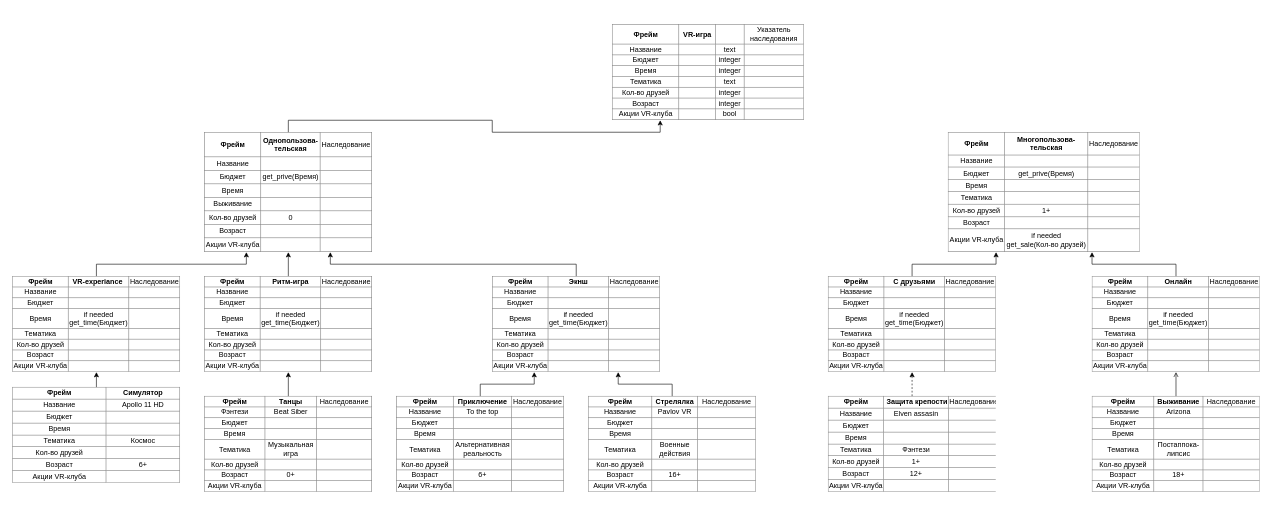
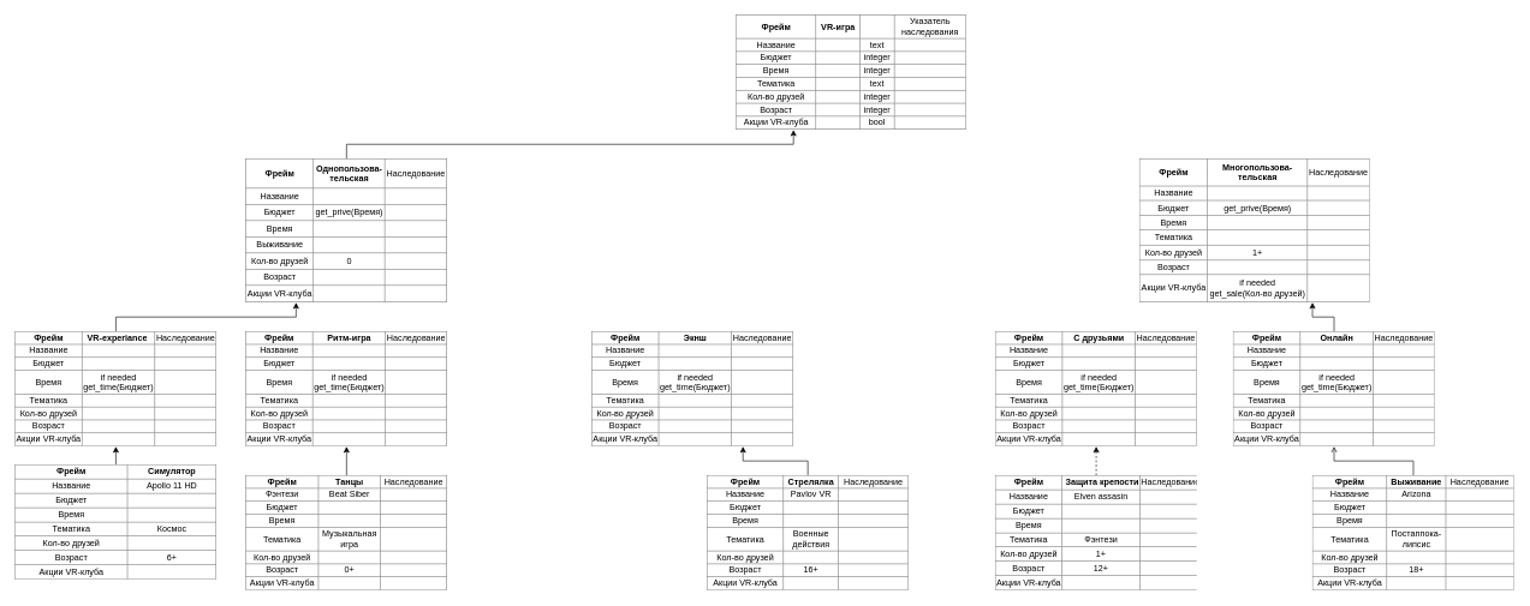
- <mxCell id="2" value="&lt;table border=&quot;1&quot; width=&quot;100%&quot; style=&quot;width: 100% ; height: 100% ; border-collapse: collapse&quot;&gt;&lt;tbody&gt;&lt;tr&gt;&lt;td&gt;&lt;b&gt;Фрейм&lt;/b&gt;&lt;/td&gt;&lt;td&gt;&lt;b&gt;VR-игра&lt;/b&gt;&lt;/td&gt;&lt;td&gt;&lt;br&gt;&lt;/td&gt;&lt;td&gt;Указатель&lt;br&gt;наследования&lt;/td&gt;&lt;/tr&gt;&lt;tr&gt;&lt;td&gt;Название&lt;/td&gt;&lt;td&gt;&lt;br&gt;&lt;/td&gt;&lt;td&gt;text&lt;/td&gt;&lt;td&gt;&lt;br&gt;&lt;/td&gt;&lt;/tr&gt;&lt;tr&gt;&lt;td&gt;Бюджет&lt;/td&gt;&lt;td&gt;&lt;br&gt;&lt;/td&gt;&lt;td&gt;integer&lt;/td&gt;&lt;td&gt;&lt;br&gt;&lt;/td&gt;&lt;/tr&gt;&lt;tr&gt;&lt;td&gt;Время&lt;/td&gt;&lt;td&gt;&lt;br&gt;&lt;/td&gt;&lt;td&gt;integer&lt;br&gt;&lt;/td&gt;&lt;td&gt;&lt;br&gt;&lt;/td&gt;&lt;/tr&gt;&lt;tr&gt;&lt;td&gt;Тематика&lt;/td&gt;&lt;td&gt;&lt;br&gt;&lt;/td&gt;&lt;td&gt;text&lt;/td&gt;&lt;td&gt;&lt;br&gt;&lt;/td&gt;&lt;/tr&gt;&lt;tr&gt;&lt;td&gt;Кол-во друзей&lt;/td&gt;&lt;td&gt;&lt;br&gt;&lt;/td&gt;&lt;td&gt;integer&lt;/td&gt;&lt;td&gt;&lt;br&gt;&lt;/td&gt;&lt;/tr&gt;&lt;tr&gt;&lt;td&gt;Возраст&lt;/td&gt;&lt;td&gt;&lt;br&gt;&lt;/td&gt;&lt;td&gt;integer&lt;/td&gt;&lt;td&gt;&lt;br&gt;&lt;/td&gt;&lt;/tr&gt;&lt;tr&gt;&lt;td&gt;Акции VR-клуба&lt;/td&gt;&lt;td&gt;&lt;br&gt;&lt;/td&gt;&lt;td&gt;bool&lt;/td&gt;&lt;td&gt;&lt;br&gt;&lt;/td&gt;&lt;/tr&gt;&lt;/tbody&gt;&lt;/table&gt;" style="text;html=1;strokeColor=none;fillColor=none;overflow=fill;align=center;" parent="1" vertex="1"><mxGeometry x="1020" y="40" width="320" height="160" as="geometry" /></mxCell>
+ <mxCell id="2" value="&lt;table border=&quot;1&quot; width=&quot;100%&quot; style=&quot;width: 100% ; height: 100% ; border-collapse: collapse&quot;&gt;&lt;tbody&gt;&lt;tr&gt;&lt;td&gt;&lt;b&gt;Фрейм&lt;/b&gt;&lt;/td&gt;&lt;td&gt;&lt;b&gt;VR-игра&lt;/b&gt;&lt;/td&gt;&lt;td&gt;&lt;br&gt;&lt;/td&gt;&lt;td&gt;Указатель&lt;br&gt;наследования&lt;/td&gt;&lt;/tr&gt;&lt;tr&gt;&lt;td&gt;Название&lt;/td&gt;&lt;td&gt;&lt;br&gt;&lt;/td&gt;&lt;td&gt;text&lt;/td&gt;&lt;td&gt;&lt;br&gt;&lt;/td&gt;&lt;/tr&gt;&lt;tr&gt;&lt;td&gt;Бюджет&lt;/td&gt;&lt;td&gt;&lt;br&gt;&lt;/td&gt;&lt;td&gt;integer&lt;/td&gt;&lt;td&gt;&lt;br&gt;&lt;/td&gt;&lt;/tr&gt;&lt;tr&gt;&lt;td&gt;Время&lt;/td&gt;&lt;td&gt;&lt;br&gt;&lt;/td&gt;&lt;td&gt;integer&lt;br&gt;&lt;/td&gt;&lt;td&gt;&lt;br&gt;&lt;/td&gt;&lt;/tr&gt;&lt;tr&gt;&lt;td&gt;Тематика&lt;/td&gt;&lt;td&gt;&lt;br&gt;&lt;/td&gt;&lt;td&gt;text&lt;/td&gt;&lt;td&gt;&lt;br&gt;&lt;/td&gt;&lt;/tr&gt;&lt;tr&gt;&lt;td&gt;Кол-во друзей&lt;/td&gt;&lt;td&gt;&lt;br&gt;&lt;/td&gt;&lt;td&gt;integer&lt;/td&gt;&lt;td&gt;&lt;br&gt;&lt;/td&gt;&lt;/tr&gt;&lt;tr&gt;&lt;td&gt;Возраст&lt;/td&gt;&lt;td&gt;&lt;br&gt;&lt;/td&gt;&lt;td&gt;integer&lt;/td&gt;&lt;td&gt;&lt;br&gt;&lt;/td&gt;&lt;/tr&gt;&lt;tr&gt;&lt;td&gt;Акции VR-клуба&lt;/td&gt;&lt;td&gt;&lt;br&gt;&lt;/td&gt;&lt;td&gt;bool&lt;/td&gt;&lt;td&gt;&lt;br&gt;&lt;/td&gt;&lt;/tr&gt;&lt;/tbody&gt;&lt;/table&gt;" style="text;html=1;strokeColor=none;fillColor=none;overflow=fill;align=center;" parent="1" vertex="1"><mxGeometry x="1020" y="20" width="320" height="160" as="geometry" /></mxCell>
- <mxCell id="7" style="edgeStyle=orthogonalEdgeStyle;rounded=0;orthogonalLoop=1;jettySize=auto;html=1;exitX=0.5;exitY=0;exitDx=0;exitDy=0;entryX=0.5;entryY=1;entryDx=0;entryDy=0;" edge="1" parent="1" source="8" target="4"><mxGeometry relative="1" as="geometry" /></mxCell>
- <mxCell id="9" style="edgeStyle=orthogonalEdgeStyle;rounded=0;orthogonalLoop=1;jettySize=auto;html=1;exitX=0.5;exitY=0;exitDx=0;exitDy=0;entryX=0.75;entryY=1;entryDx=0;entryDy=0;" edge="1" parent="1" source="10" target="4"><mxGeometry relative="1" as="geometry" /></mxCell>
- <mxCell id="20" style="edgeStyle=orthogonalEdgeStyle;rounded=0;orthogonalLoop=1;jettySize=auto;html=1;exitX=0.5;exitY=0;exitDx=0;exitDy=0;entryX=0.25;entryY=1;entryDx=0;entryDy=0;" edge="1" parent="1" source="21" target="17"><mxGeometry relative="1" as="geometry" /></mxCell>
- <mxCell id="23" value="&lt;table border=&quot;1&quot; width=&quot;100%&quot; style=&quot;width: 100% ; height: 100% ; border-collapse: collapse&quot;&gt;&lt;tbody&gt;&lt;tr&gt;&lt;td&gt;&lt;b&gt;Фрейм&lt;/b&gt;&lt;/td&gt;&lt;td&gt;&lt;b&gt;Онлайн&lt;/b&gt;&lt;/td&gt;&lt;td&gt;Наследование&lt;/td&gt;&lt;/tr&gt;&lt;tr&gt;&lt;td&gt;Название&lt;/td&gt;&lt;td&gt;&lt;br&gt;&lt;/td&gt;&lt;td&gt;&lt;br&gt;&lt;/td&gt;&lt;/tr&gt;&lt;tr&gt;&lt;td&gt;Бюджет&lt;/td&gt;&lt;td&gt;&lt;br&gt;&lt;/td&gt;&lt;td&gt;&lt;br&gt;&lt;/td&gt;&lt;/tr&gt;&lt;tr&gt;&lt;td&gt;Время&lt;/td&gt;&lt;td&gt;if needed&lt;br&gt;get_time(Бюджет)&lt;/td&gt;&lt;td&gt;&lt;br&gt;&lt;/td&gt;&lt;/tr&gt;&lt;tr&gt;&lt;td&gt;Тематика&lt;br&gt;&lt;/td&gt;&lt;td&gt;&lt;br&gt;&lt;/td&gt;&lt;td&gt;&lt;br&gt;&lt;/td&gt;&lt;/tr&gt;&lt;tr&gt;&lt;td&gt;Кол-во друзей&lt;/td&gt;&lt;td&gt;&lt;br&gt;&lt;/td&gt;&lt;td&gt;&lt;br&gt;&lt;/td&gt;&lt;/tr&gt;&lt;tr&gt;&lt;td&gt;Возраст&lt;/td&gt;&lt;td&gt;&lt;br&gt;&lt;/td&gt;&lt;td&gt;&lt;br&gt;&lt;/td&gt;&lt;/tr&gt;&lt;tr&gt;&lt;td&gt;Акции VR-клуба&lt;br&gt;&lt;/td&gt;&lt;td&gt;&lt;br&gt;&lt;/td&gt;&lt;td&gt;&lt;br&gt;&lt;/td&gt;&lt;/tr&gt;&lt;/tbody&gt;&lt;/table&gt;" style="text;html=1;strokeColor=none;fillColor=none;overflow=fill;align=center;" vertex="1" parent="1"><mxGeometry x="1820" y="460" width="280" height="160" as="geometry" /></mxCell>
+ <mxCell id="23" value="&lt;table border=&quot;1&quot; width=&quot;100%&quot; style=&quot;width: 100% ; height: 100% ; border-collapse: collapse&quot;&gt;&lt;tbody&gt;&lt;tr&gt;&lt;td&gt;&lt;b&gt;Фрейм&lt;/b&gt;&lt;/td&gt;&lt;td&gt;&lt;b&gt;Онлайн&lt;/b&gt;&lt;/td&gt;&lt;td&gt;Наследование&lt;/td&gt;&lt;/tr&gt;&lt;tr&gt;&lt;td&gt;Название&lt;/td&gt;&lt;td&gt;&lt;br&gt;&lt;/td&gt;&lt;td&gt;&lt;br&gt;&lt;/td&gt;&lt;/tr&gt;&lt;tr&gt;&lt;td&gt;Бюджет&lt;/td&gt;&lt;td&gt;&lt;br&gt;&lt;/td&gt;&lt;td&gt;&lt;br&gt;&lt;/td&gt;&lt;/tr&gt;&lt;tr&gt;&lt;td&gt;Время&lt;/td&gt;&lt;td&gt;if needed&lt;br&gt;get_time(Бюджет)&lt;/td&gt;&lt;td&gt;&lt;br&gt;&lt;/td&gt;&lt;/tr&gt;&lt;tr&gt;&lt;td&gt;Тематика&lt;br&gt;&lt;/td&gt;&lt;td&gt;&lt;br&gt;&lt;/td&gt;&lt;td&gt;&lt;br&gt;&lt;/td&gt;&lt;/tr&gt;&lt;tr&gt;&lt;td&gt;Кол-во друзей&lt;/td&gt;&lt;td&gt;&lt;br&gt;&lt;/td&gt;&lt;td&gt;&lt;br&gt;&lt;/td&gt;&lt;/tr&gt;&lt;tr&gt;&lt;td&gt;Возраст&lt;/td&gt;&lt;td&gt;&lt;br&gt;&lt;/td&gt;&lt;td&gt;&lt;br&gt;&lt;/td&gt;&lt;/tr&gt;&lt;tr&gt;&lt;td&gt;Акции VR-клуба&lt;br&gt;&lt;/td&gt;&lt;td&gt;&lt;br&gt;&lt;/td&gt;&lt;td&gt;&lt;br&gt;&lt;/td&gt;&lt;/tr&gt;&lt;/tbody&gt;&lt;/table&gt;" style="text;html=1;strokeColor=none;fillColor=none;overflow=fill;align=center;" vertex="1" parent="1"><mxGeometry x="1710" y="460" width="280" height="160" as="geometry" /></mxCell>
- <mxCell id="11" style="edgeStyle=orthogonalEdgeStyle;rounded=0;orthogonalLoop=1;jettySize=auto;html=1;exitX=0.5;exitY=0;exitDx=0;exitDy=0;entryX=0.25;entryY=1;entryDx=0;entryDy=0;" edge="1" parent="1" source="12" target="10"><mxGeometry relative="1" as="geometry" /></mxCell>
- <mxCell id="12" value="&lt;table border=&quot;1&quot; width=&quot;100%&quot; style=&quot;width: 100% ; height: 100% ; border-collapse: collapse&quot;&gt;&lt;tbody&gt;&lt;tr&gt;&lt;td&gt;&lt;b&gt;Фрейм&lt;/b&gt;&lt;/td&gt;&lt;td&gt;&lt;b&gt;Приключение&lt;/b&gt;&lt;/td&gt;&lt;td&gt;Наследование&lt;/td&gt;&lt;/tr&gt;&lt;tr&gt;&lt;td&gt;Название&lt;/td&gt;&lt;td&gt;To the top&lt;/td&gt;&lt;td&gt;&lt;br&gt;&lt;/td&gt;&lt;/tr&gt;&lt;tr&gt;&lt;td&gt;Бюджет&lt;/td&gt;&lt;td&gt;&lt;br&gt;&lt;/td&gt;&lt;td&gt;&lt;br&gt;&lt;/td&gt;&lt;/tr&gt;&lt;tr&gt;&lt;td&gt;Время&lt;/td&gt;&lt;td&gt;&lt;br&gt;&lt;/td&gt;&lt;td&gt;&lt;br&gt;&lt;/td&gt;&lt;/tr&gt;&lt;tr&gt;&lt;td&gt;Тематика&lt;/td&gt;&lt;td&gt;Альтернативная&lt;br&gt;реальность&lt;/td&gt;&lt;td&gt;&lt;br&gt;&lt;/td&gt;&lt;/tr&gt;&lt;tr&gt;&lt;td&gt;Кол-во друзей&lt;/td&gt;&lt;td&gt;&lt;br&gt;&lt;/td&gt;&lt;td&gt;&lt;br&gt;&lt;/td&gt;&lt;/tr&gt;&lt;tr&gt;&lt;td&gt;Возраст&lt;/td&gt;&lt;td&gt;6+&lt;/td&gt;&lt;td&gt;&lt;br&gt;&lt;/td&gt;&lt;/tr&gt;&lt;tr&gt;&lt;td&gt;Акции VR-клуба&lt;br&gt;&lt;/td&gt;&lt;td&gt;&lt;br&gt;&lt;/td&gt;&lt;td&gt;&lt;br&gt;&lt;/td&gt;&lt;/tr&gt;&lt;/tbody&gt;&lt;/table&gt;" style="text;html=1;strokeColor=none;fillColor=none;overflow=fill;align=center;" vertex="1" parent="1"><mxGeometry x="660" y="660" width="280" height="160" as="geometry" /></mxCell>
